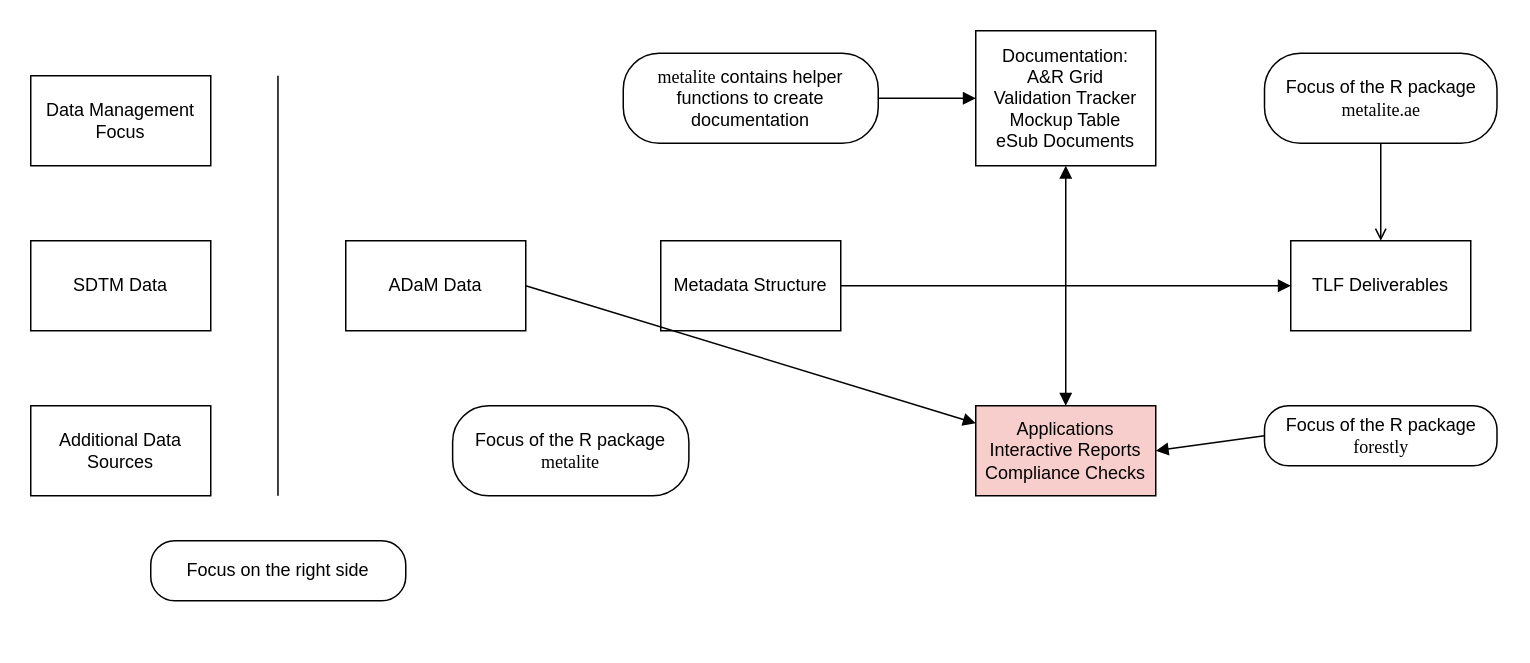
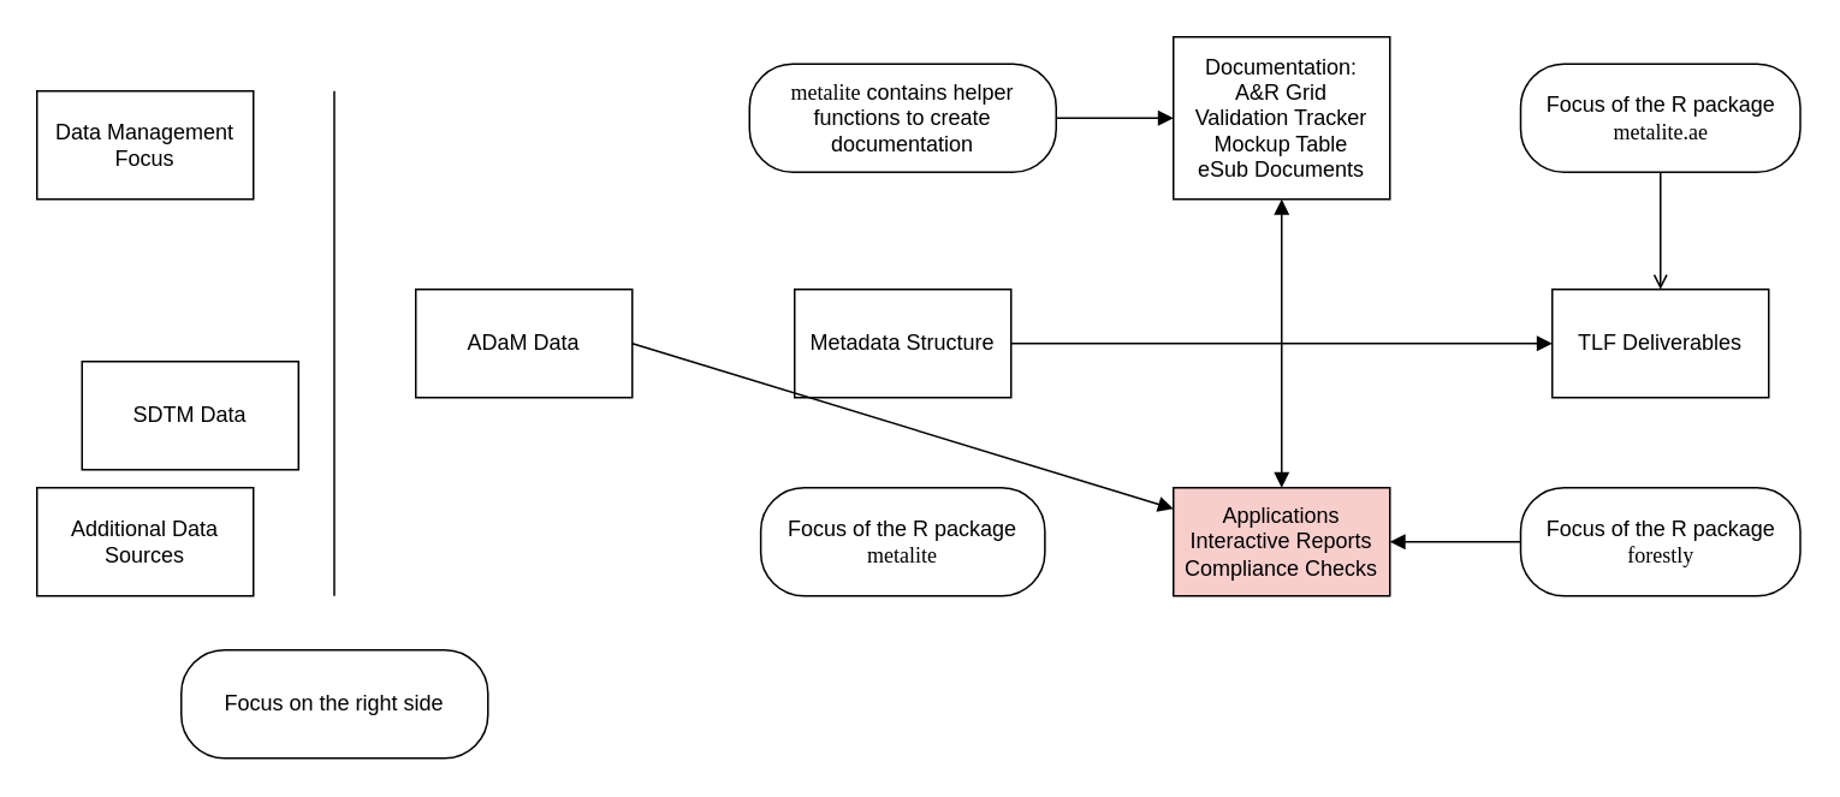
- <mxCell id="3" value="SDTM Data" style="rounded=0;whiteSpace=wrap;html=1;" vertex="1" parent="1"><mxGeometry x="20" y="160" width="120" height="60" as="geometry" /></mxCell>
+ <mxCell id="3" value="SDTM Data" style="rounded=0;whiteSpace=wrap;html=1;" vertex="1" parent="1"><mxGeometry x="45" y="200" width="120" height="60" as="geometry" /></mxCell>
- <mxCell id="18" value="Focus of the R package &lt;font face=&quot;Inconsolata&quot; data-font-src=&quot;https://fonts.googleapis.com/css?family=Inconsolata&quot;&gt;forestly&lt;/font&gt;" style="rounded=1;whiteSpace=wrap;html=1;arcSize=40;" vertex="1" parent="1"><mxGeometry x="842.5" y="270" width="155" height="40" as="geometry" /></mxCell>
+ <mxCell id="18" value="Focus of the R package &lt;font face=&quot;Inconsolata&quot; data-font-src=&quot;https://fonts.googleapis.com/css?family=Inconsolata&quot;&gt;forestly&lt;/font&gt;" style="rounded=1;whiteSpace=wrap;html=1;arcSize=40;" vertex="1" parent="1"><mxGeometry x="842.5" y="270" width="155" height="60" as="geometry" /></mxCell>
- <mxCell id="17" value="Focus of the R package &lt;font face=&quot;Inconsolata&quot; data-font-src=&quot;https://fonts.googleapis.com/css?family=Inconsolata&quot;&gt;metalite&lt;/font&gt;" style="rounded=1;whiteSpace=wrap;html=1;arcSize=40;" vertex="1" parent="1"><mxGeometry x="301.25" y="270" width="157.5" height="60" as="geometry" /></mxCell>
+ <mxCell id="17" value="Focus of the R package &lt;font face=&quot;Inconsolata&quot; data-font-src=&quot;https://fonts.googleapis.com/css?family=Inconsolata&quot;&gt;metalite&lt;/font&gt;" style="rounded=1;whiteSpace=wrap;html=1;arcSize=40;" vertex="1" parent="1"><mxGeometry x="421.25" y="270" width="157.5" height="60" as="geometry" /></mxCell>
- <mxCell id="6" value="Focus on the right side" style="rounded=1;whiteSpace=wrap;html=1;arcSize=40;" vertex="1" parent="1"><mxGeometry x="100" y="360" width="170" height="40" as="geometry" /></mxCell>
+ <mxCell id="6" value="Focus on the right side" style="rounded=1;whiteSpace=wrap;html=1;arcSize=40;" vertex="1" parent="1"><mxGeometry x="100" y="360" width="170" height="60" as="geometry" /></mxCell>
